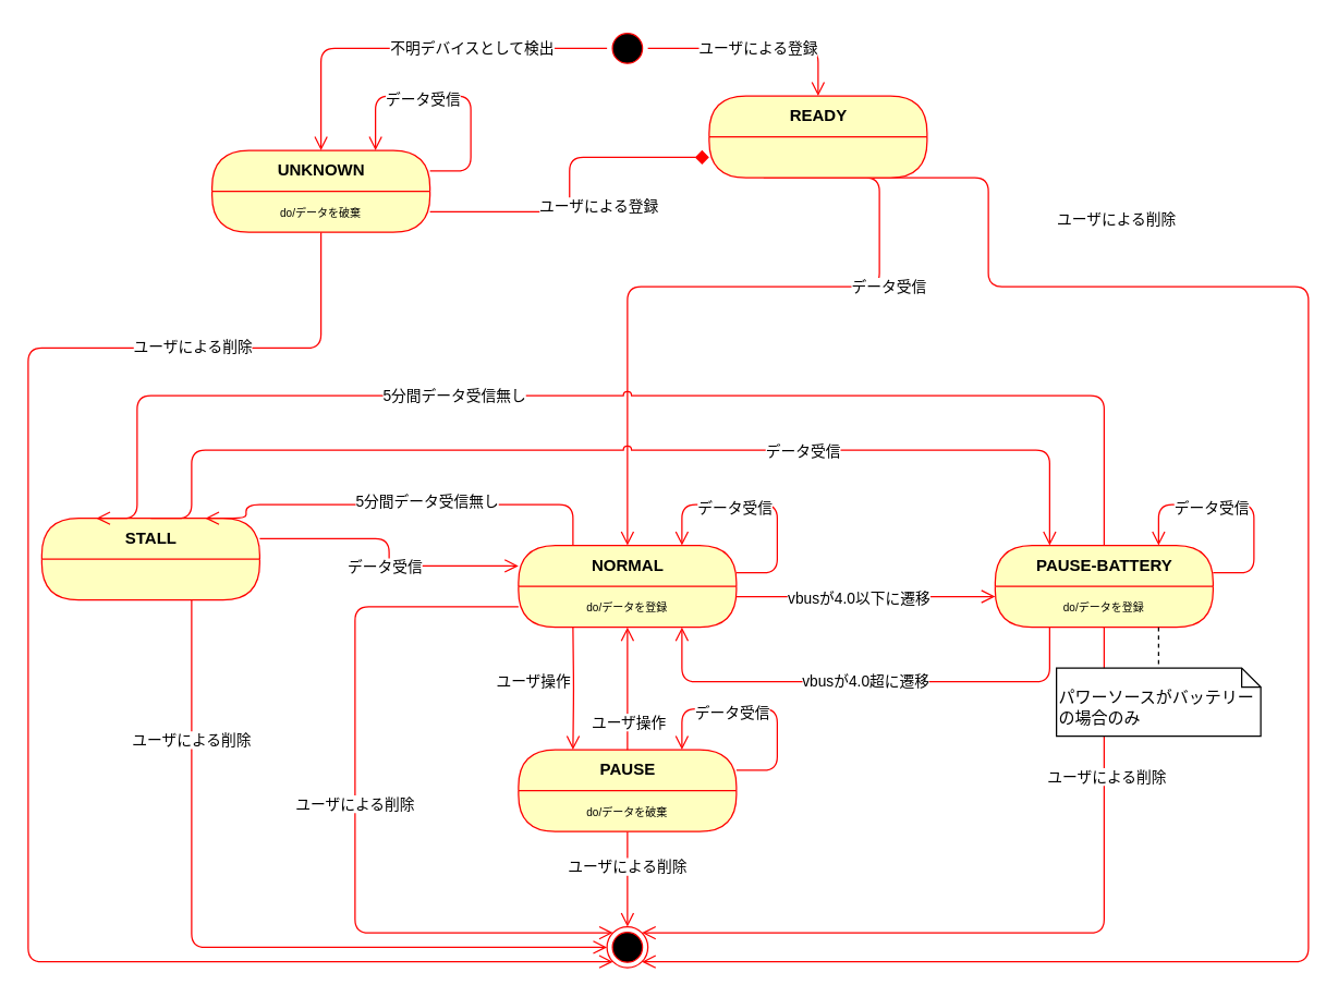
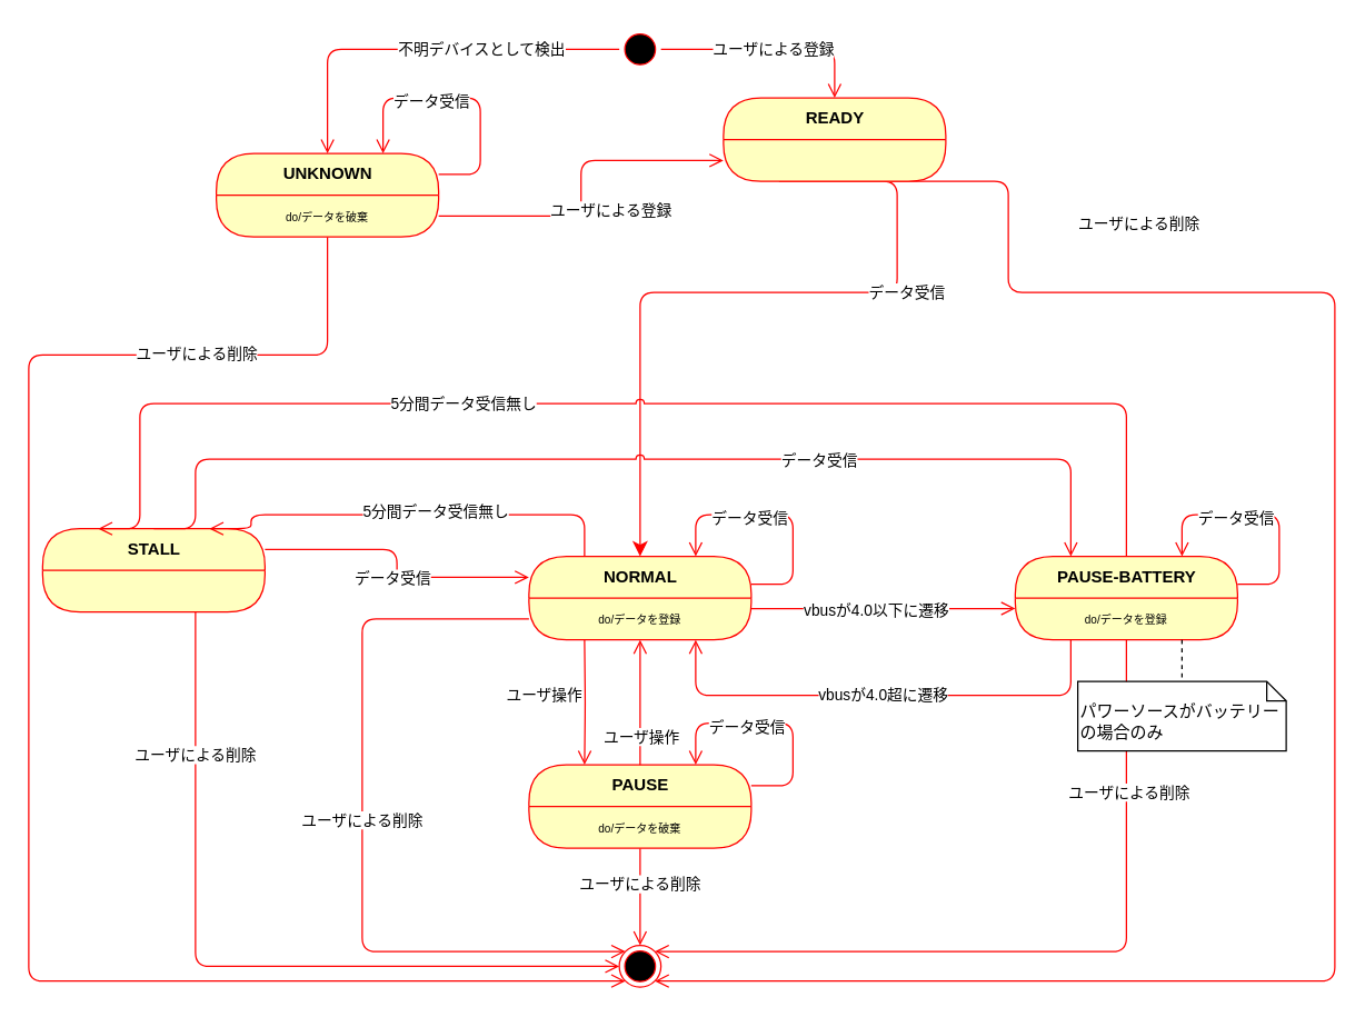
- <mxCell id="11" value="" style="edgeStyle=orthogonalEdgeStyle;html=1;verticalAlign=bottom;endArrow=diamond;endSize=8;strokeColor=#ff0000;exitX=1;exitY=0.75;exitDx=0;exitDy=0;entryX=0;entryY=0.75;entryDx=0;entryDy=0;" parent="1" source="54" target="55" edge="1"><mxGeometry relative="1" as="geometry"><mxPoint x="245" y="240" as="targetPoint" /><mxPoint x="245" y="180" as="sourcePoint" /></mxGeometry></mxCell>
+ <mxCell id="11" value="" style="edgeStyle=orthogonalEdgeStyle;html=1;verticalAlign=bottom;endArrow=open;endSize=8;strokeColor=#ff0000;exitX=1;exitY=0.75;exitDx=0;exitDy=0;entryX=0;entryY=0.75;entryDx=0;entryDy=0;" parent="1" source="54" target="55" edge="1"><mxGeometry relative="1" as="geometry"><mxPoint x="245" y="240" as="targetPoint" /><mxPoint x="245" y="180" as="sourcePoint" /></mxGeometry></mxCell>
- <mxCell id="5" value="" style="edgeStyle=orthogonalEdgeStyle;html=1;verticalAlign=bottom;endArrow=open;endSize=8;strokeColor=#ff0000;entryX=0.5;entryY=0;entryDx=0;entryDy=0;exitX=0.25;exitY=1;exitDx=0;exitDy=0;" parent="1" source="55" target="13" edge="1"><mxGeometry relative="1" as="geometry"><mxPoint x="690" y="420" as="targetPoint" /><Array as="points"><mxPoint x="645" y="210" /><mxPoint x="460" y="210" /></Array></mxGeometry></mxCell>
+ <mxCell id="5" value="" style="edgeStyle=orthogonalEdgeStyle;html=1;verticalAlign=bottom;endArrow=classic;endSize=8;strokeColor=#ff0000;entryX=0.5;entryY=0;entryDx=0;entryDy=0;exitX=0.25;exitY=1;exitDx=0;exitDy=0;" parent="1" source="55" target="13" edge="1"><mxGeometry relative="1" as="geometry"><mxPoint x="690" y="420" as="targetPoint" /><Array as="points"><mxPoint x="645" y="210" /><mxPoint x="460" y="210" /></Array></mxGeometry></mxCell>
